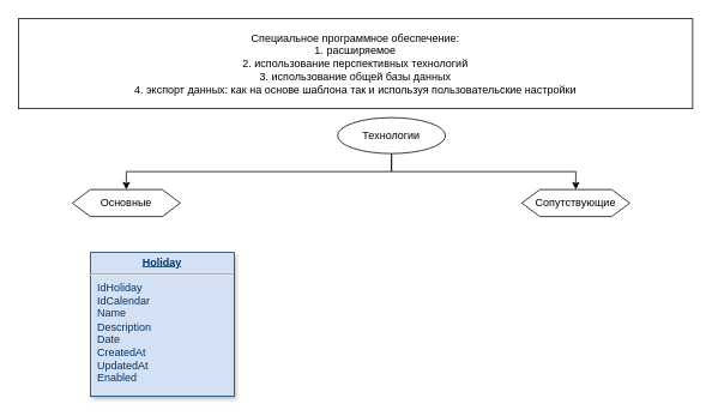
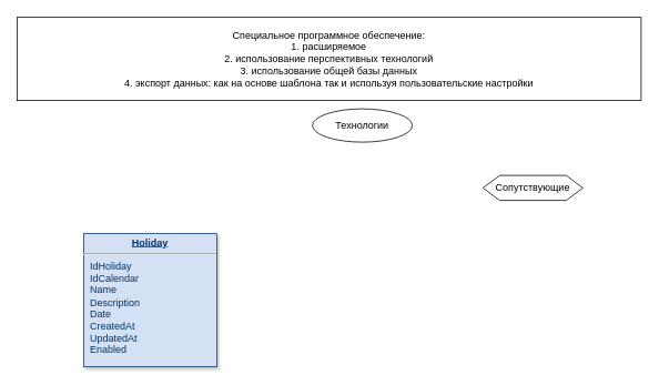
- <mxCell id="4" style="edgeStyle=orthogonalEdgeStyle;rounded=0;orthogonalLoop=1;jettySize=auto;html=1;exitX=0.5;exitY=1;exitDx=0;exitDy=0;entryX=0.5;entryY=0;entryDx=0;entryDy=0;" edge="1" parent="1" source="6" target="8"><mxGeometry relative="1" as="geometry" /></mxCell>
- <mxCell id="5" style="edgeStyle=orthogonalEdgeStyle;rounded=0;orthogonalLoop=1;jettySize=auto;html=1;exitX=0.5;exitY=1;exitDx=0;exitDy=0;entryX=0.5;entryY=0;entryDx=0;entryDy=0;" edge="1" parent="1" source="6" target="7"><mxGeometry relative="1" as="geometry" /></mxCell>
- <mxCell id="7" value="Основные" style="shape=hexagon;perimeter=hexagonPerimeter2;whiteSpace=wrap;html=1;fixedSize=1;" vertex="1" parent="1"><mxGeometry x="80" y="210" width="120" height="30" as="geometry" /></mxCell>
